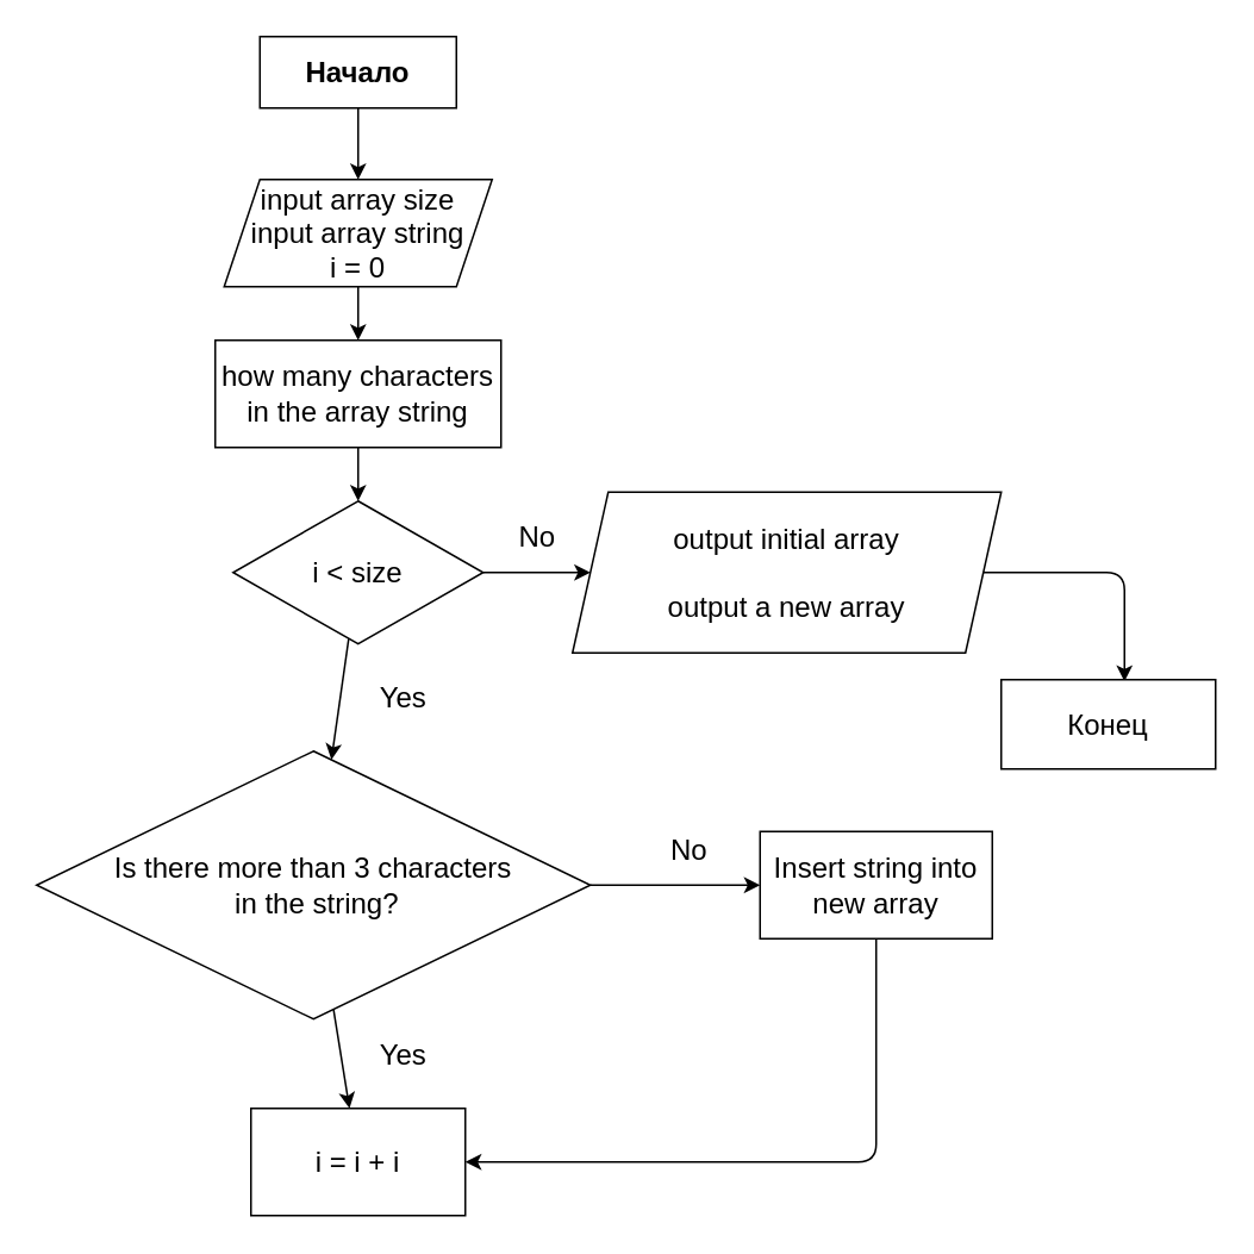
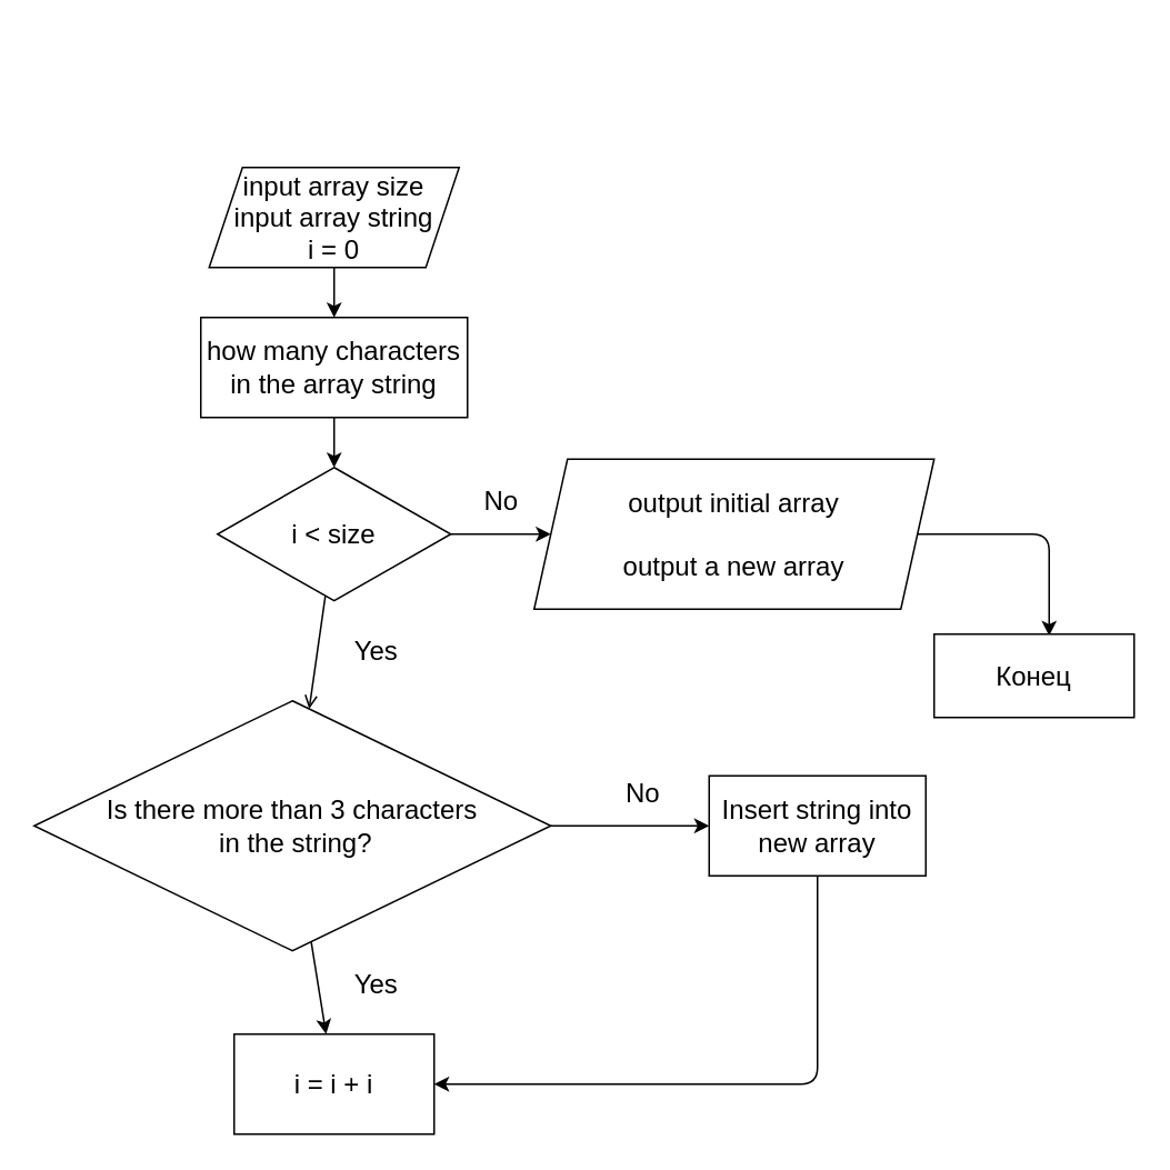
- <mxCell id="3" value="&lt;b&gt;&lt;font style=&quot;font-size: 16px&quot;&gt;Начало&lt;/font&gt;&lt;/b&gt;" style="rounded=0;whiteSpace=wrap;html=1;" parent="1" vertex="1"><mxGeometry x="145" width="110" height="40" as="geometry" y="20" /></mxCell>
- <mxCell id="2" value="" style="edgeStyle=none;html=1;" parent="1" source="3" target="5" edge="1"><mxGeometry relative="1" as="geometry" /></mxCell>
- <mxCell id="8" value="" style="edgeStyle=none;html=1;fontSize=16;" parent="1" source="10" target="13" edge="1"><mxGeometry relative="1" as="geometry" /></mxCell>
+ <mxCell id="8" value="" style="edgeStyle=none;html=1;fontSize=16;endArrow=open;" parent="1" source="10" target="13" edge="1"><mxGeometry relative="1" as="geometry" /></mxCell>
